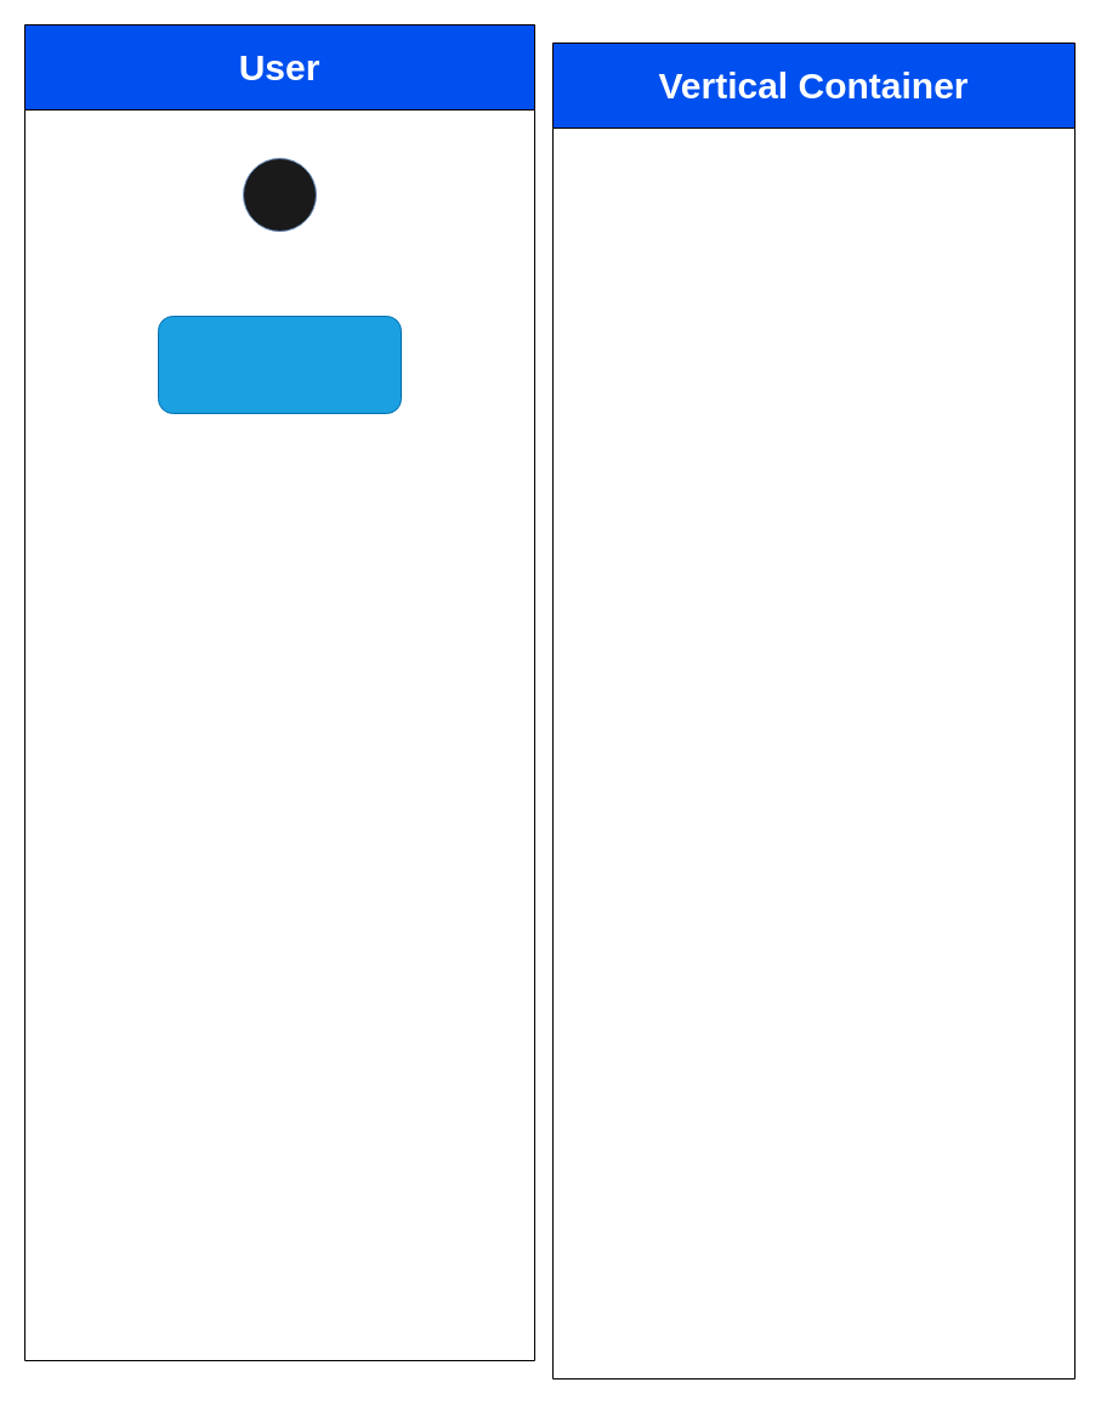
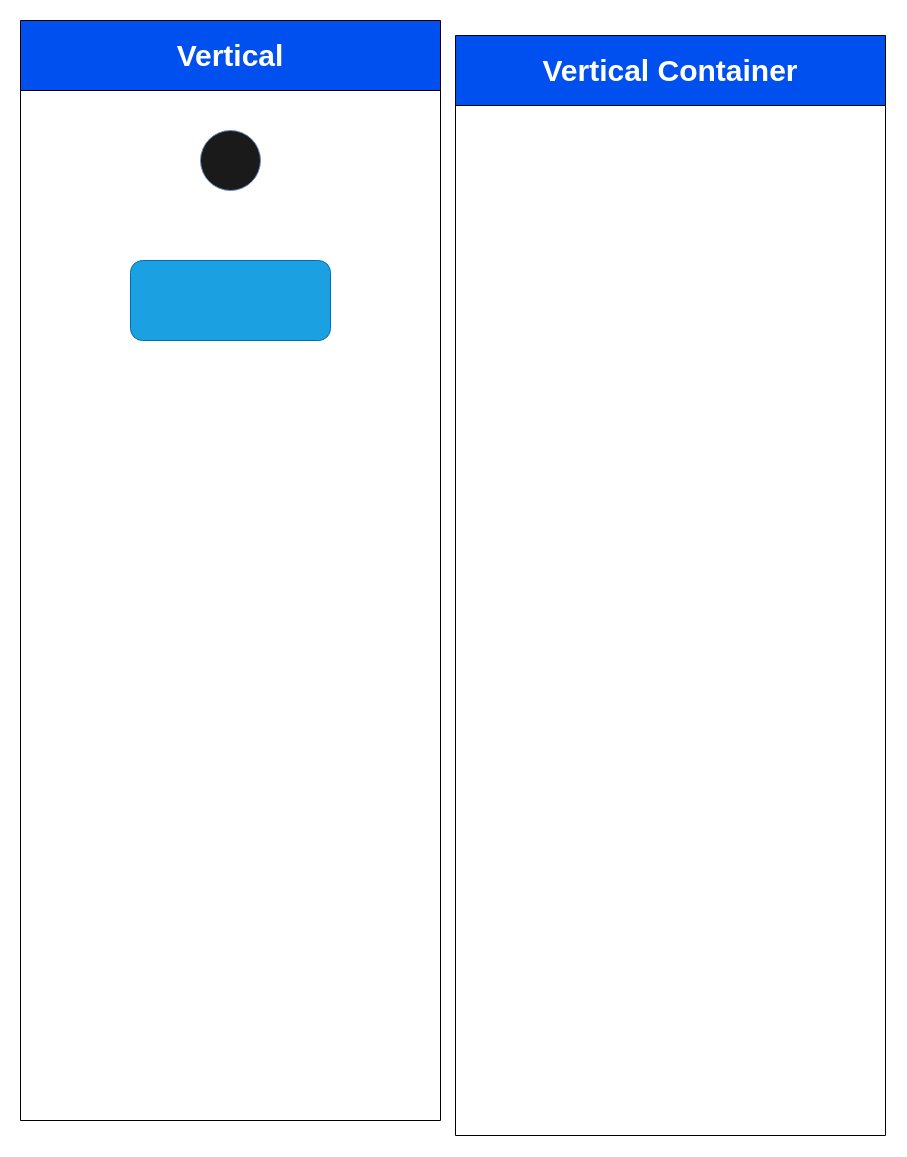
- <mxCell id="2" value="&lt;span style=&quot;font-size: 30px;&quot;&gt;User&lt;/span&gt;" style="swimlane;whiteSpace=wrap;html=1;startSize=70;fillColor=#0050ef;strokeColor=#000000;fontColor=#ffffff;" vertex="1" parent="1"><mxGeometry width="420" height="1100" as="geometry" x="20" y="20" /></mxCell>
+ <mxCell id="2" value="&lt;span style=&quot;font-size: 30px;&quot;&gt;Vertical&lt;/span&gt;" style="swimlane;whiteSpace=wrap;html=1;startSize=70;fillColor=#0050ef;strokeColor=#000000;fontColor=#ffffff;" vertex="1" parent="1"><mxGeometry width="420" height="1100" as="geometry" x="20" y="20" /></mxCell>
